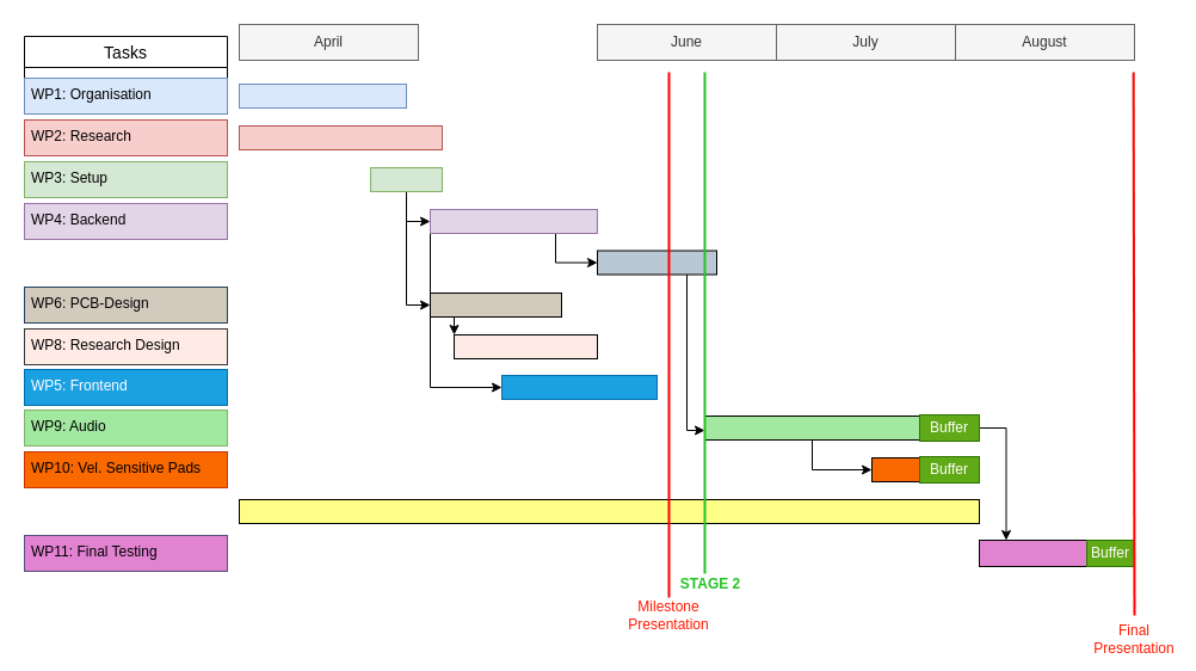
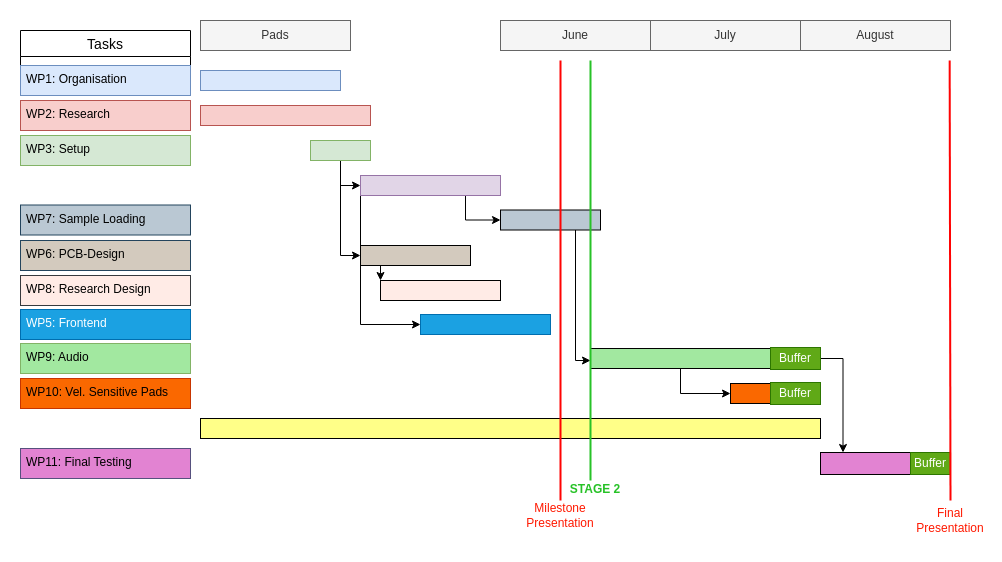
- <mxCell id="3" value="April" style="text;html=1;align=center;verticalAlign=middle;whiteSpace=wrap;rounded=0;fillColor=#f5f5f5;fontColor=#333333;strokeColor=#666666;" parent="1" vertex="1"><mxGeometry x="200" y="20" width="150" height="30" as="geometry" /></mxCell>
+ <mxCell id="3" value="Pads" style="text;html=1;align=center;verticalAlign=middle;whiteSpace=wrap;rounded=0;fillColor=#f5f5f5;fontColor=#333333;strokeColor=#666666;" parent="1" vertex="1"><mxGeometry x="200" y="20" width="150" height="30" as="geometry" /></mxCell>
- <mxCell id="27" value="WP4: Backend" style="text;strokeColor=#9673a6;fillColor=#e1d5e7;spacingLeft=4;spacingRight=4;overflow=hidden;rotatable=0;points=[[0,0.5],[1,0.5]];portConstraint=eastwest;fontSize=12;" parent="1" vertex="1"><mxGeometry x="20" y="170" width="170" height="30" as="geometry" /></mxCell>
+ <mxCell id="24" value="WP7: Sample Loading&#10;" style="text;strokeColor=#23445d;fillColor=#bac8d3;spacingLeft=4;spacingRight=4;overflow=hidden;rotatable=0;points=[[0,0.5],[1,0.5]];portConstraint=eastwest;fontSize=12;" parent="1" vertex="1"><mxGeometry x="20" y="204.5" width="170" height="30" as="geometry" /></mxCell>
- <mxCell id="46" value="Final&lt;br&gt;Presentation" style="text;html=1;strokeColor=none;fillColor=none;align=center;verticalAlign=middle;whiteSpace=wrap;rounded=0;fontColor=#FF1900;" parent="1" vertex="1"><mxGeometry x="920" y="515" width="60" height="40" as="geometry" /></mxCell>
+ <mxCell id="46" value="Final&lt;br&gt;Presentation" style="text;html=1;strokeColor=none;fillColor=none;align=center;verticalAlign=middle;whiteSpace=wrap;rounded=0;fontColor=#FF1900;" parent="1" vertex="1"><mxGeometry x="920" y="500" width="60" height="40" as="geometry" /></mxCell>
